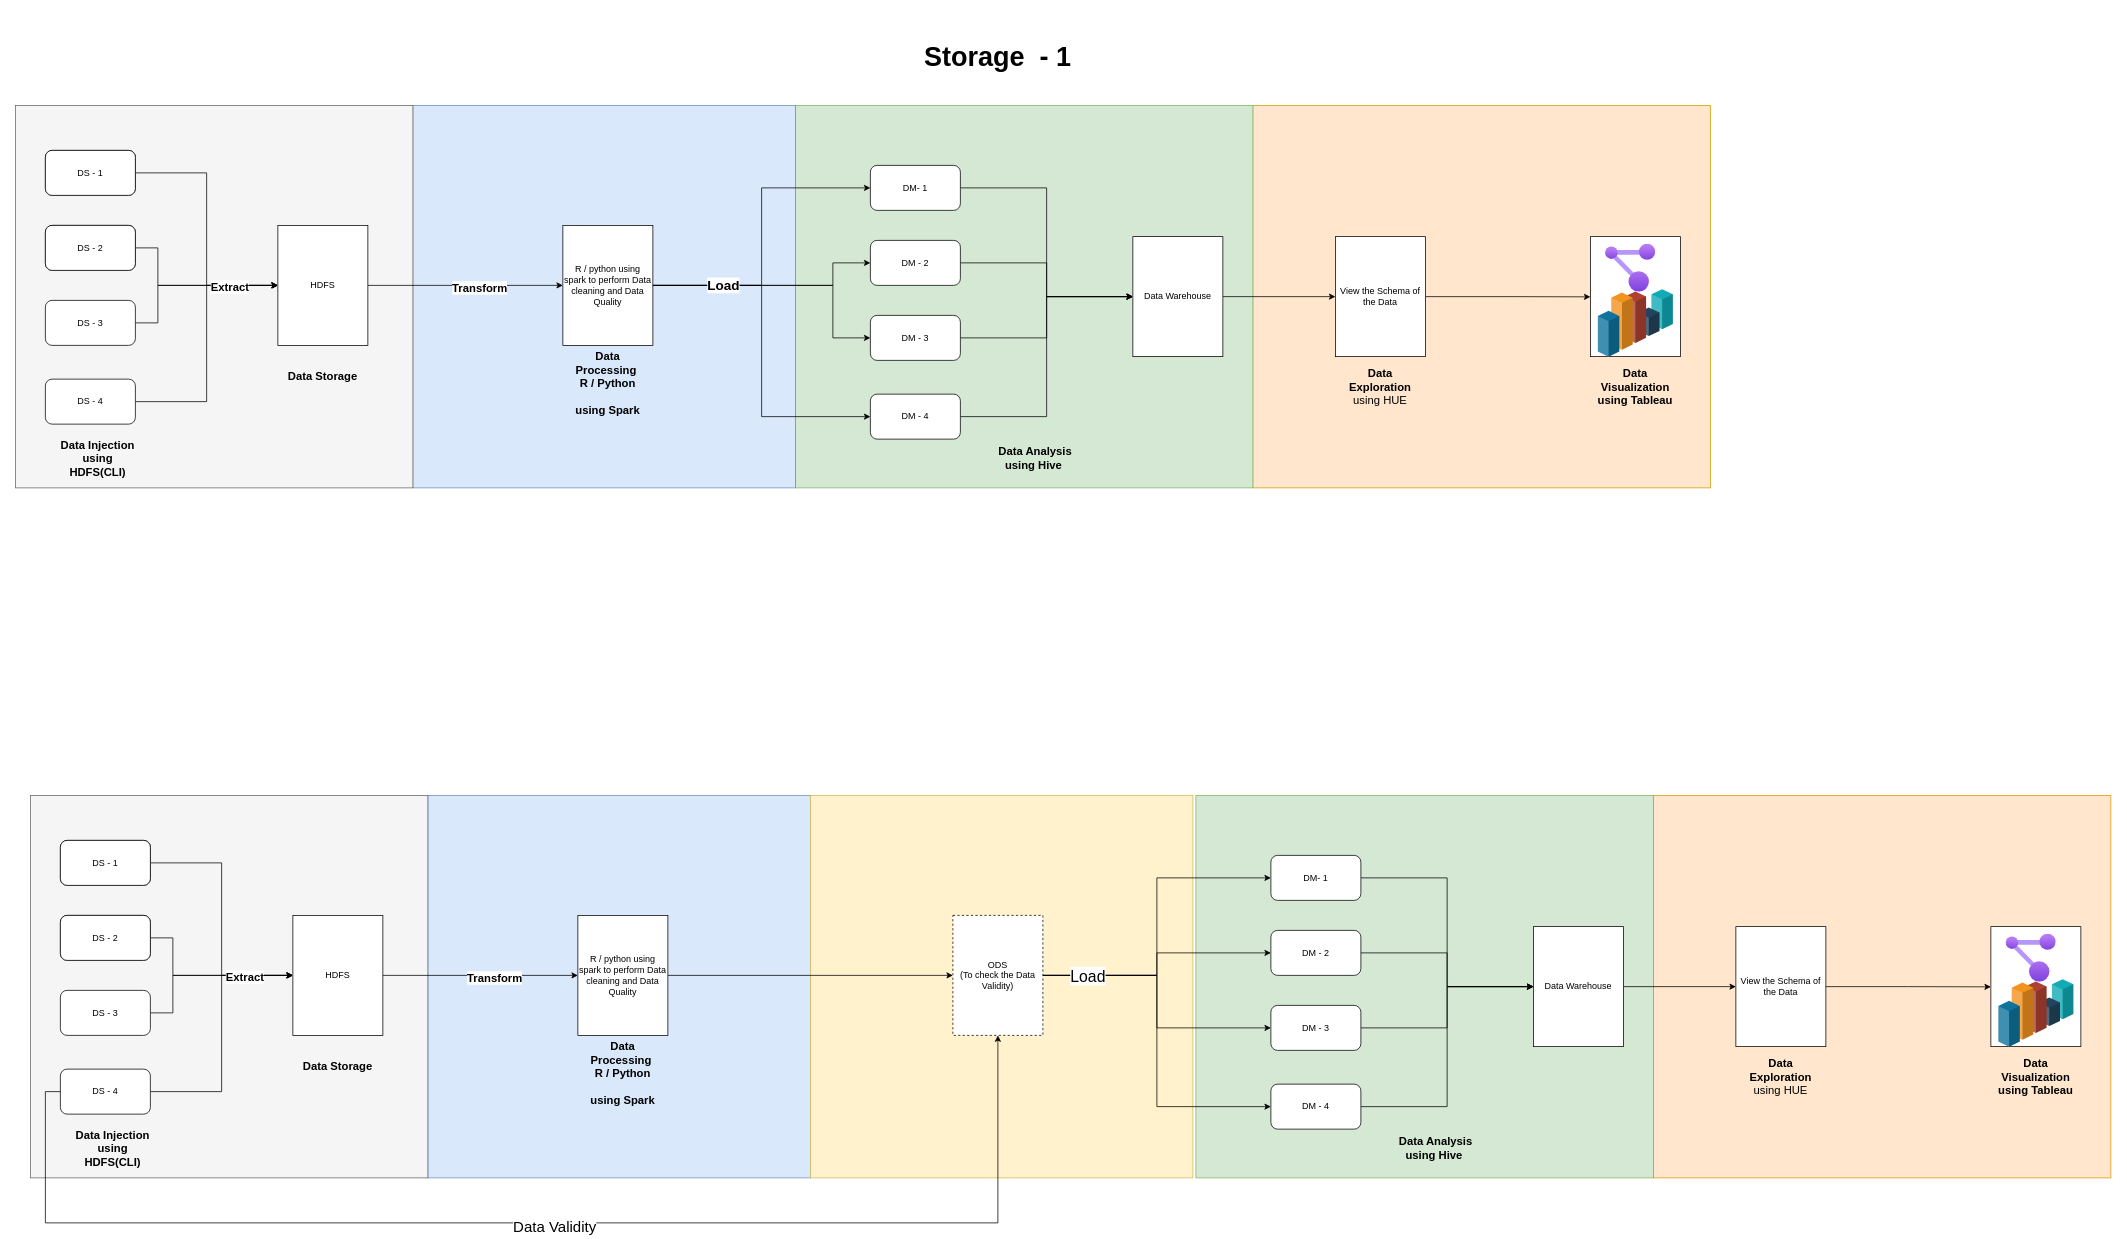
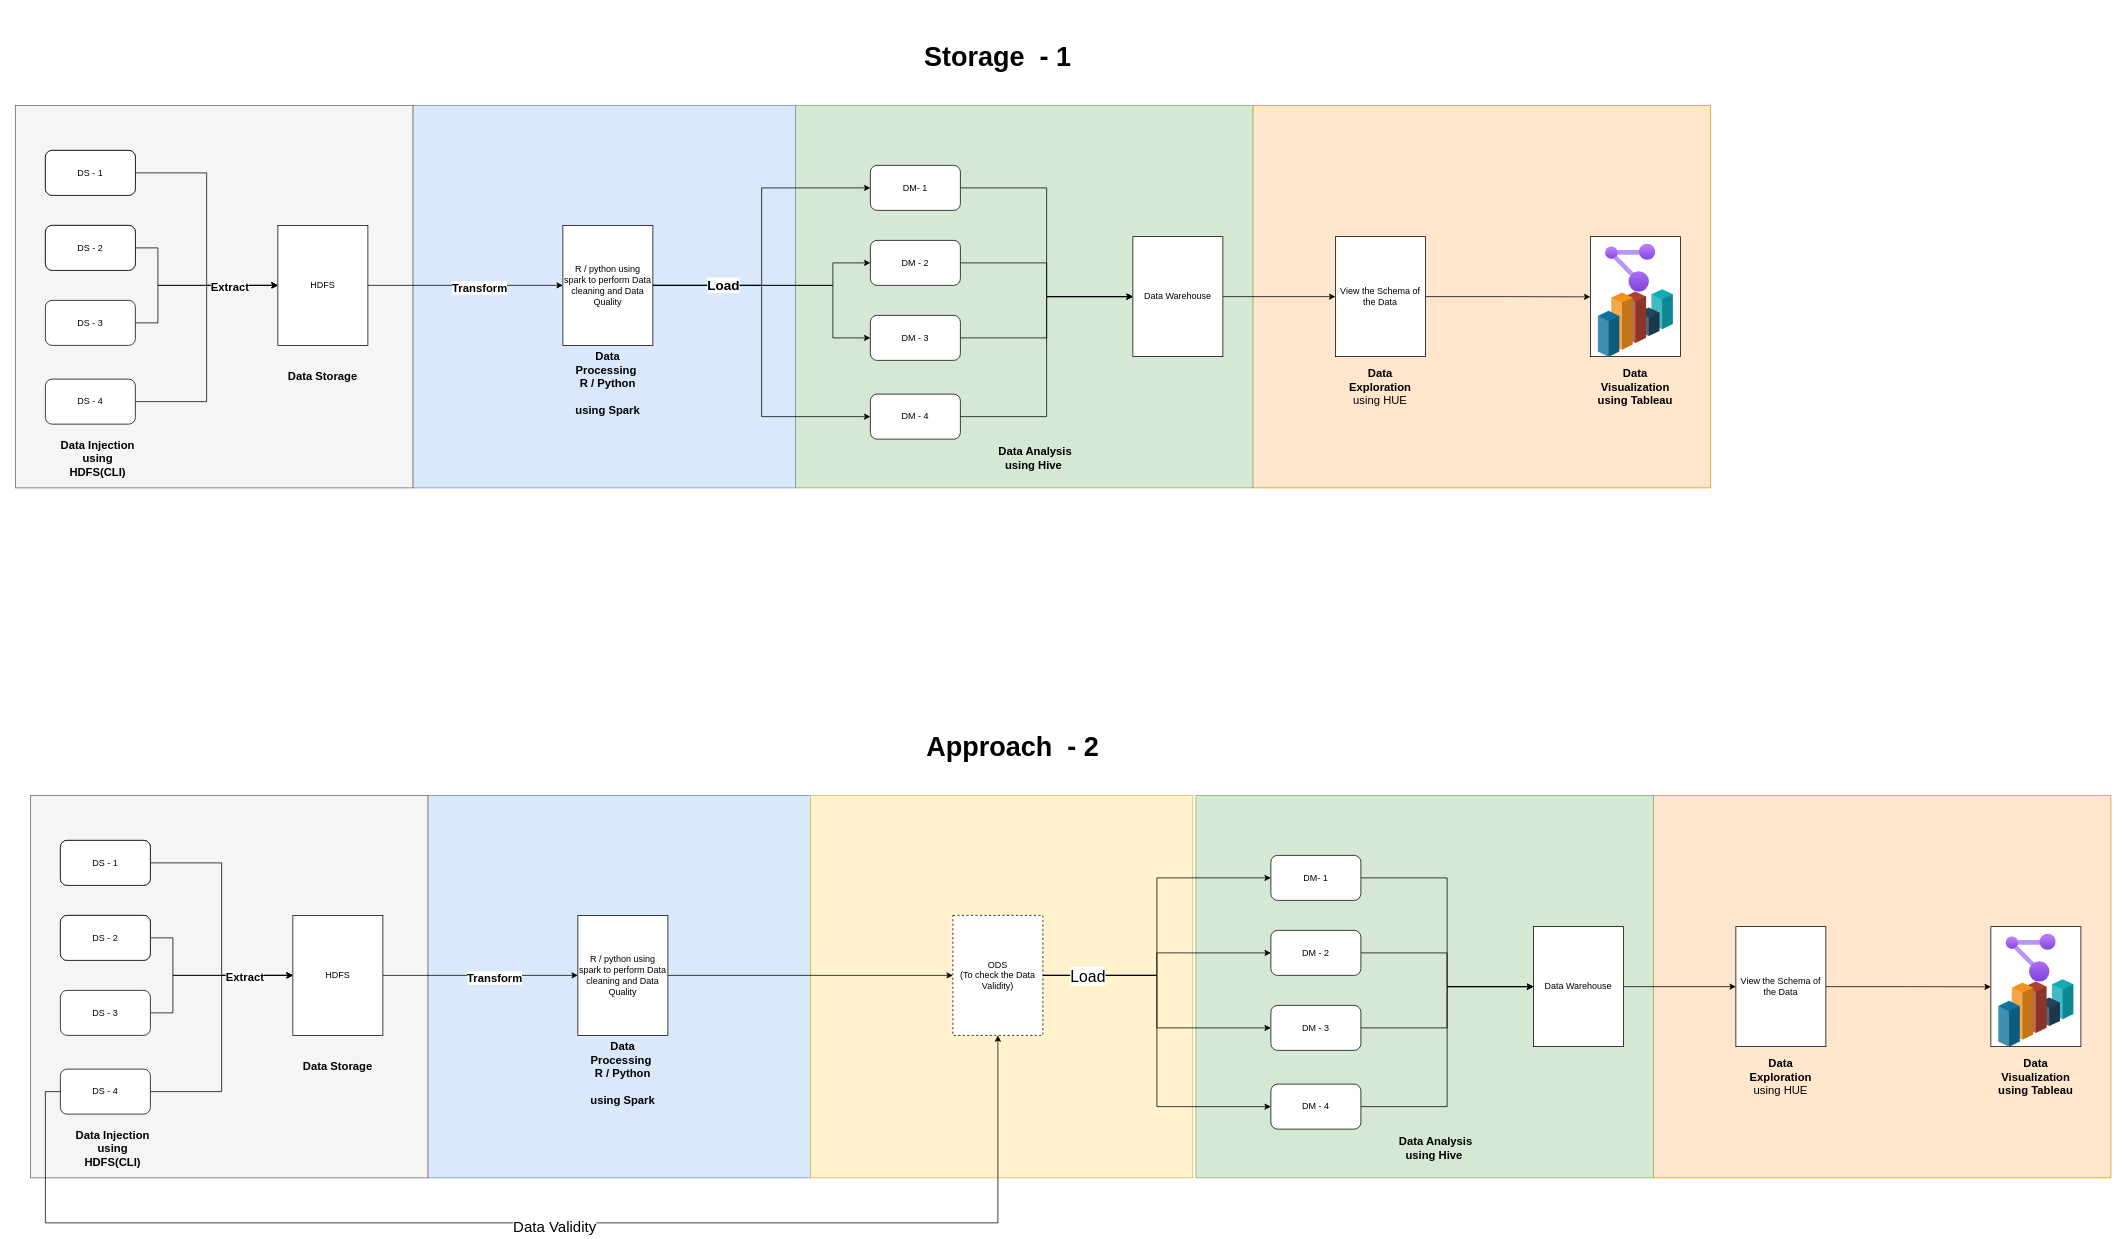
+ <mxCell id="100" value="&lt;font style=&quot;font-size: 36px;&quot;&gt;&lt;b&gt;Approach&amp;nbsp; - 2&lt;/b&gt;&lt;/font&gt;" style="text;html=1;strokeColor=none;fillColor=none;align=center;verticalAlign=middle;whiteSpace=wrap;rounded=0;fontSize=18;" vertex="1" parent="1"><mxGeometry x="1100" y="940" width="500" height="110" as="geometry" /></mxCell>
